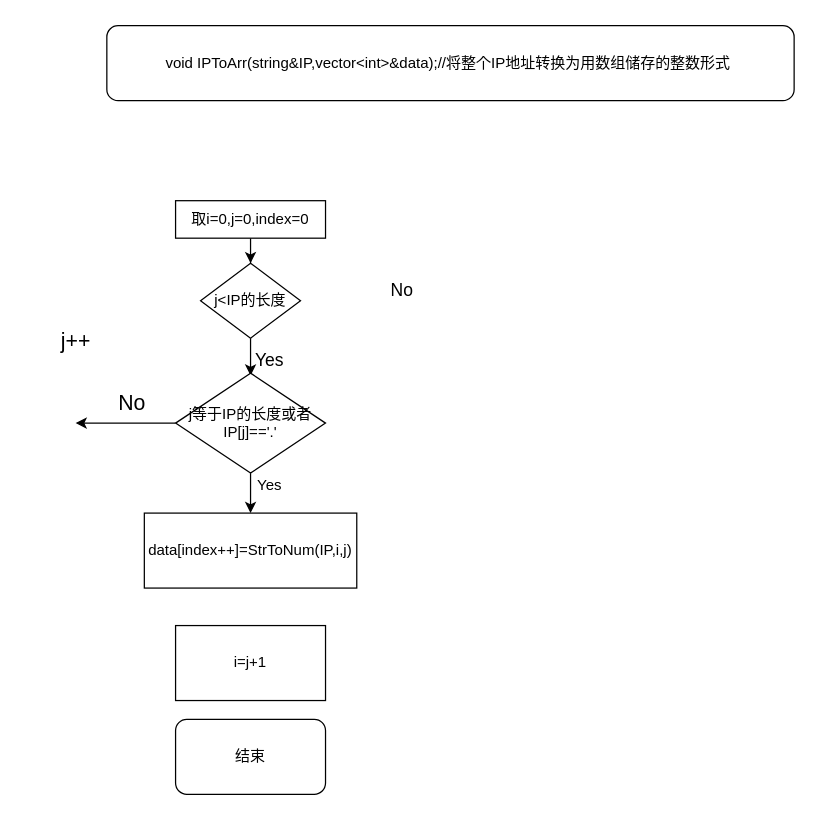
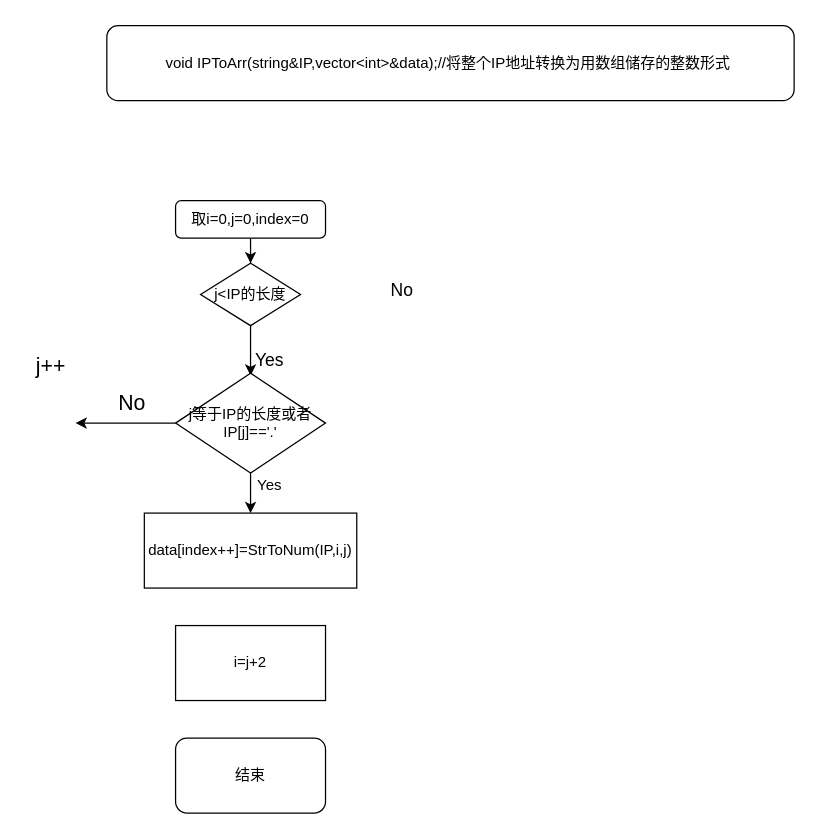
- <mxCell id="4" value="取i=0,j=0,index=0" style="rounded=0;whiteSpace=wrap;html=1;" vertex="1" parent="1"><mxGeometry x="140" y="160" width="120" height="30" as="geometry" /></mxCell>
+ <mxCell id="4" value="取i=0,j=0,index=0" style="whiteSpace=wrap;html=1;rounded=1;" vertex="1" parent="1"><mxGeometry x="140" y="160" width="120" height="30" as="geometry" /></mxCell>
- <mxCell id="6" value="j&amp;lt;IP的长度" style="rhombus;whiteSpace=wrap;html=1;" vertex="1" parent="1"><mxGeometry x="160" y="210" width="80" height="60" as="geometry" /></mxCell>
+ <mxCell id="6" value="j&amp;lt;IP的长度" style="rhombus;whiteSpace=wrap;html=1;" vertex="1" parent="1"><mxGeometry x="160" y="210" width="80" height="50" as="geometry" /></mxCell>
- <mxCell id="13" value="j++" style="text;html=1;align=center;verticalAlign=middle;resizable=0;points=[];autosize=1;fontSize=17;" vertex="1" parent="1"><mxGeometry x="40" y="258" width="40" height="30" as="geometry" /></mxCell>
+ <mxCell id="13" value="j++" style="text;html=1;align=center;verticalAlign=middle;resizable=0;points=[];autosize=1;fontSize=17;" vertex="1" parent="1"><mxGeometry x="20" y="278" width="40" height="30" as="geometry" /></mxCell>
- <mxCell id="12" value="i=j+1" style="rounded=0;whiteSpace=wrap;html=1;" vertex="1" parent="1"><mxGeometry x="140" y="500" width="120" height="60" as="geometry" /></mxCell>
+ <mxCell id="12" value="i=j+2" style="rounded=0;whiteSpace=wrap;html=1;" vertex="1" parent="1"><mxGeometry x="140" y="500" width="120" height="60" as="geometry" /></mxCell>
- <mxCell id="17" value="结束" style="rounded=1;whiteSpace=wrap;html=1;fontSize=12;" vertex="1" parent="1"><mxGeometry x="140" y="575" width="120" height="60" as="geometry" /></mxCell>
+ <mxCell id="17" value="结束" style="rounded=1;whiteSpace=wrap;html=1;fontSize=12;" vertex="1" parent="1"><mxGeometry x="140" y="590" width="120" height="60" as="geometry" /></mxCell>
